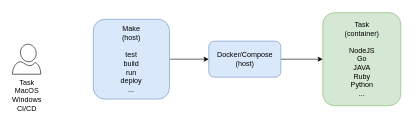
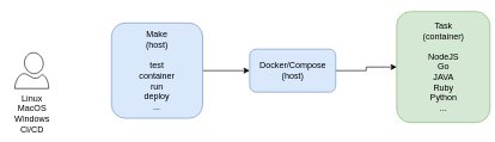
- <mxCell id="5" value="&lt;font style=&quot;font-size: 12px;&quot;&gt;Make&lt;br style=&quot;font-size: 12px;&quot;&gt;(host)&lt;br style=&quot;font-size: 12px;&quot;&gt;&lt;br style=&quot;font-size: 12px;&quot;&gt;test&lt;br style=&quot;font-size: 12px;&quot;&gt;build&lt;br style=&quot;font-size: 12px;&quot;&gt;run&lt;br style=&quot;font-size: 12px;&quot;&gt;deploy&lt;br style=&quot;font-size: 12px;&quot;&gt;...&lt;/font&gt;&lt;br style=&quot;font-size: 12px;&quot;&gt;" style="rounded=1;whiteSpace=wrap;html=1;fillColor=#dae8fc;strokeColor=#6c8ebf;fontSize=12;" parent="1" vertex="1"><mxGeometry x="155" y="31.5" width="127" height="133" as="geometry" /></mxCell>
+ <mxCell id="5" value="&lt;font style=&quot;font-size: 12px;&quot;&gt;Make&lt;br style=&quot;font-size: 12px;&quot;&gt;(host)&lt;br style=&quot;font-size: 12px;&quot;&gt;&lt;br style=&quot;font-size: 12px;&quot;&gt;test&lt;br style=&quot;font-size: 12px;&quot;&gt;container&lt;br style=&quot;font-size: 12px;&quot;&gt;run&lt;br style=&quot;font-size: 12px;&quot;&gt;deploy&lt;br style=&quot;font-size: 12px;&quot;&gt;...&lt;/font&gt;&lt;br style=&quot;font-size: 12px;&quot;&gt;" style="rounded=1;whiteSpace=wrap;html=1;fillColor=#dae8fc;strokeColor=#6c8ebf;fontSize=12;" parent="1" vertex="1"><mxGeometry x="155" y="31.5" width="127" height="133" as="geometry" /></mxCell>
- <mxCell id="6" value="Task&lt;br style=&quot;font-size: 12px;&quot;&gt;(container)&lt;br style=&quot;font-size: 12px;&quot;&gt;&lt;br style=&quot;font-size: 12px;&quot;&gt;NodeJS&lt;br style=&quot;font-size: 12px;&quot;&gt;Go&lt;br style=&quot;font-size: 12px;&quot;&gt;JAVA&lt;br style=&quot;font-size: 12px;&quot;&gt;Ruby&lt;br style=&quot;font-size: 12px;&quot;&gt;Python&lt;br style=&quot;font-size: 12px;&quot;&gt;...&lt;br style=&quot;font-size: 12px;&quot;&gt;" style="rounded=1;whiteSpace=wrap;html=1;fillColor=#d5e8d4;strokeColor=#82b366;fontSize=12;" parent="1" vertex="1"><mxGeometry x="537.5" y="20.5" width="130" height="155" as="geometry" /></mxCell>
+ <mxCell id="6" value="Task&lt;br style=&quot;font-size: 12px;&quot;&gt;(container)&lt;br style=&quot;font-size: 12px;&quot;&gt;&lt;br style=&quot;font-size: 12px;&quot;&gt;NodeJS&lt;br style=&quot;font-size: 12px;&quot;&gt;Go&lt;br style=&quot;font-size: 12px;&quot;&gt;JAVA&lt;br style=&quot;font-size: 12px;&quot;&gt;Ruby&lt;br style=&quot;font-size: 12px;&quot;&gt;Python&lt;br style=&quot;font-size: 12px;&quot;&gt;...&lt;br style=&quot;font-size: 12px;&quot;&gt;" style="rounded=1;whiteSpace=wrap;html=1;fillColor=#d5e8d4;strokeColor=#82b366;fontSize=12;" parent="1" vertex="1"><mxGeometry x="552.5" y="15.5" width="130" height="155" as="geometry" /></mxCell>
- <mxCell id="7" value="&lt;font style=&quot;font-size: 12px;&quot;&gt;Task&lt;br style=&quot;font-size: 12px;&quot;&gt;MacOS&lt;br style=&quot;font-size: 12px;&quot;&gt;Windows&lt;br style=&quot;font-size: 12px;&quot;&gt;CI/CD&lt;/font&gt;&lt;br style=&quot;font-size: 12px;&quot;&gt;" style="verticalLabelPosition=bottom;html=1;verticalAlign=top;align=center;shape=mxgraph.azure.user;fontSize=12;" parent="1" vertex="1"><mxGeometry x="20" y="73" width="47.5" height="50" as="geometry" /></mxCell>
+ <mxCell id="7" value="&lt;font style=&quot;font-size: 12px;&quot;&gt;Linux&lt;br style=&quot;font-size: 12px;&quot;&gt;MacOS&lt;br style=&quot;font-size: 12px;&quot;&gt;Windows&lt;br style=&quot;font-size: 12px;&quot;&gt;CI/CD&lt;/font&gt;&lt;br style=&quot;font-size: 12px;&quot;&gt;" style="verticalLabelPosition=bottom;html=1;verticalAlign=top;align=center;shape=mxgraph.azure.user;fontSize=12;" parent="1" vertex="1"><mxGeometry x="20" y="73" width="47.5" height="50" as="geometry" /></mxCell>
